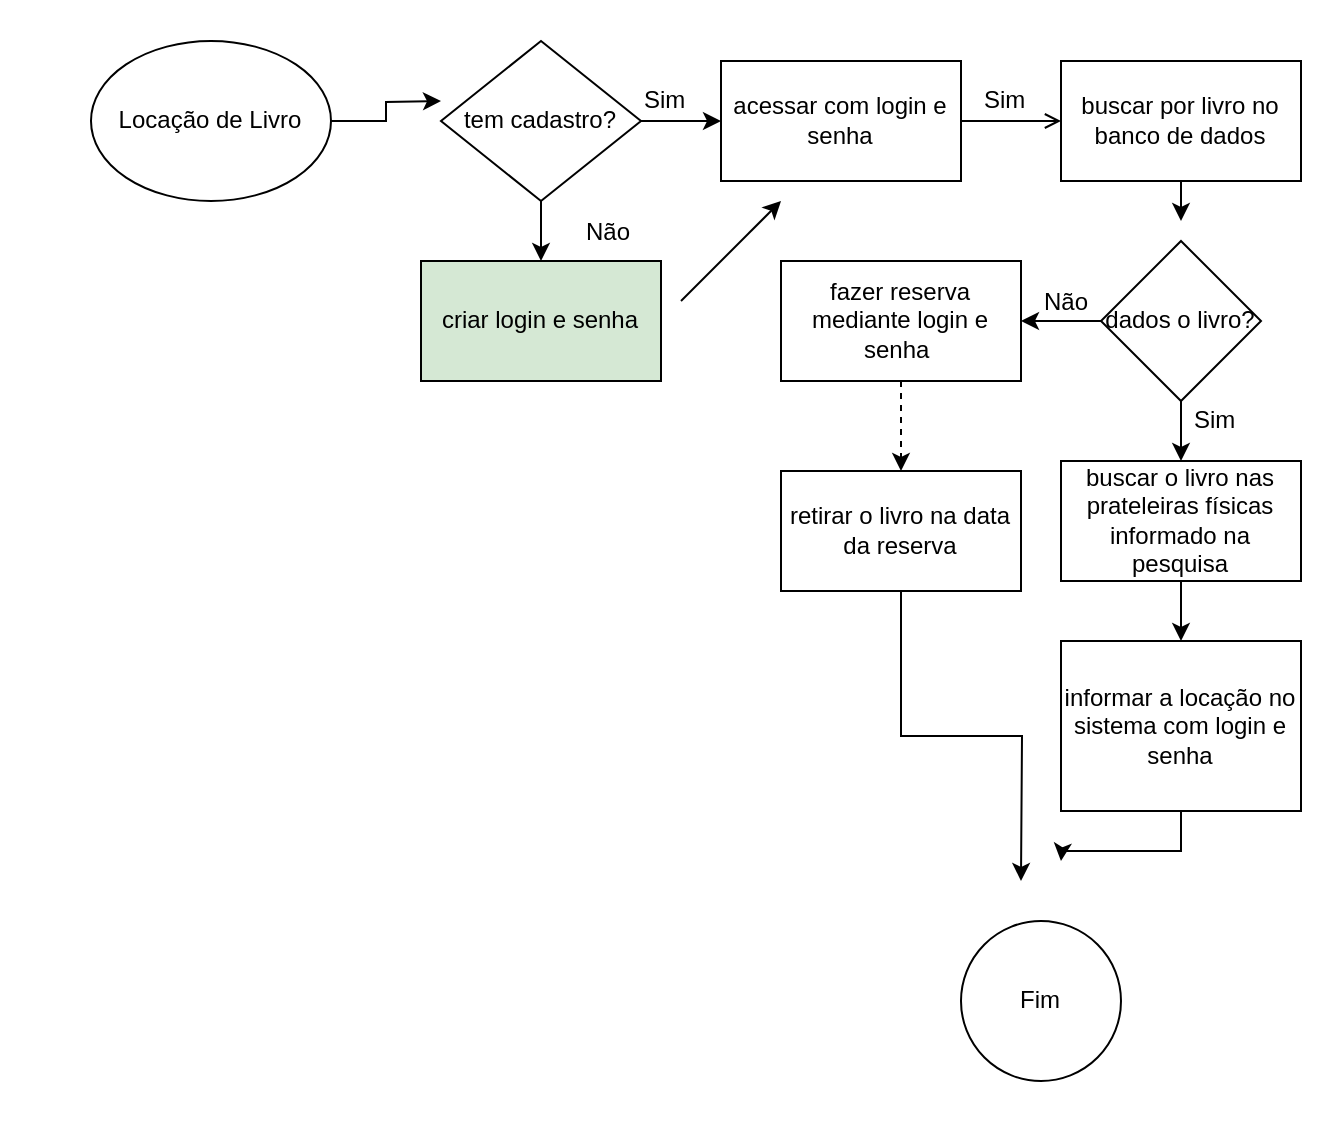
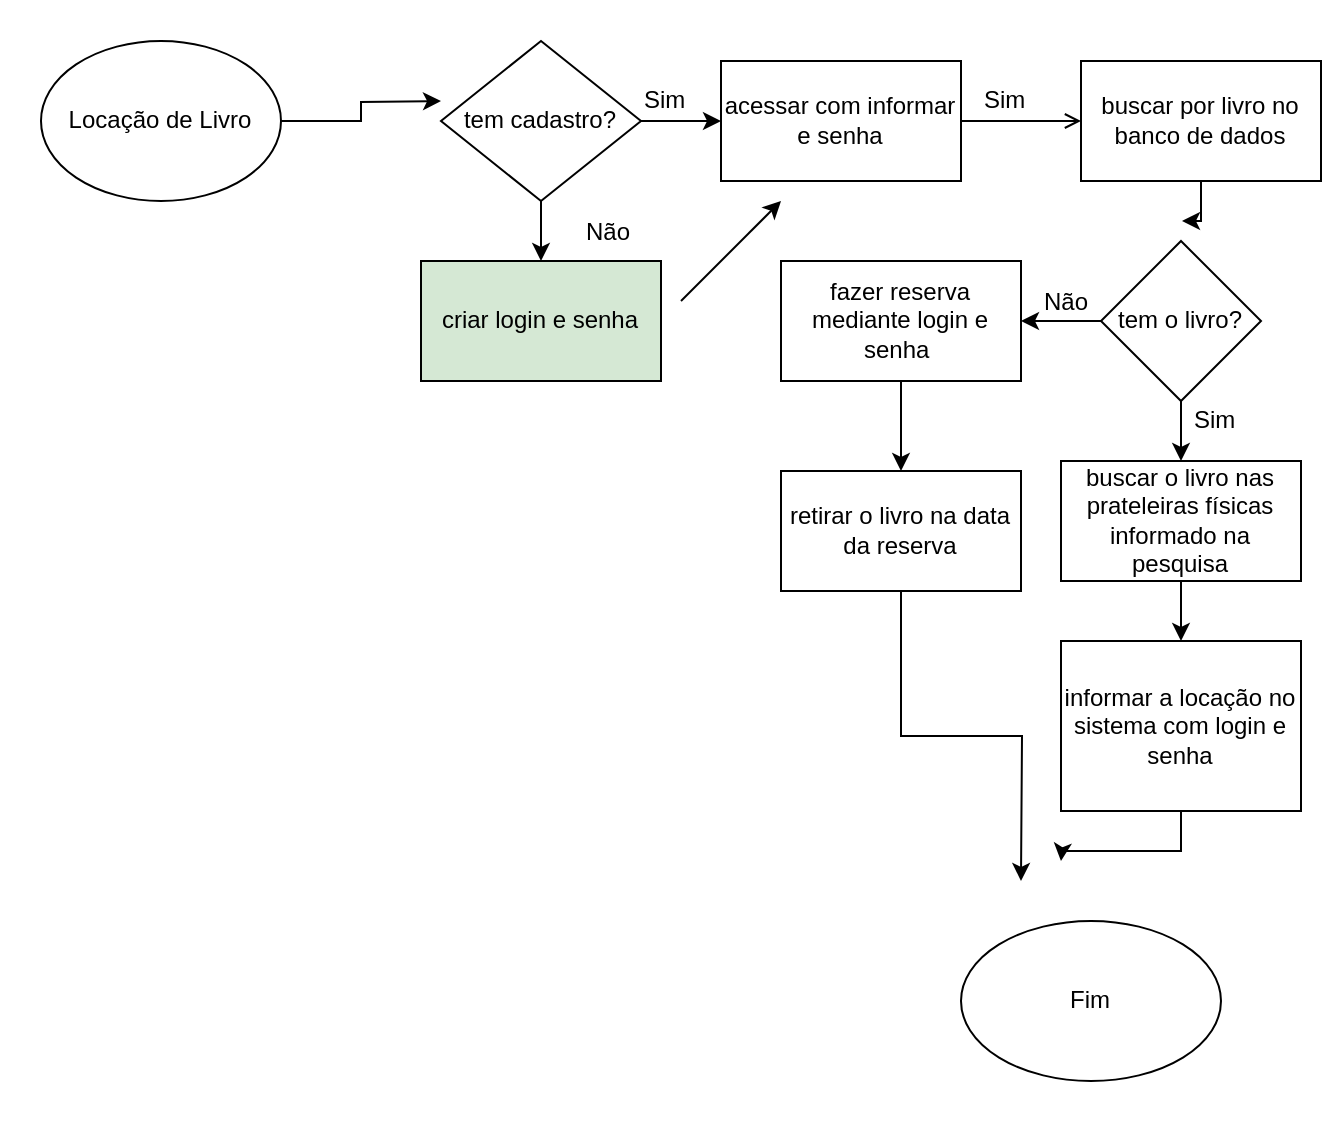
- <mxCell id="3" value="Locação de Livro" style="ellipse;whiteSpace=wrap;html=1;" vertex="1" parent="1"><mxGeometry x="45" y="20" width="120" height="80" as="geometry" /></mxCell>
+ <mxCell id="3" value="Locação de Livro" style="ellipse;whiteSpace=wrap;html=1;" vertex="1" parent="1"><mxGeometry x="20" y="20" width="120" height="80" as="geometry" /></mxCell>
- <mxCell id="8" value="acessar com login e senha" style="rounded=0;whiteSpace=wrap;html=1;" vertex="1" parent="1"><mxGeometry x="360" y="30" width="120" height="60" as="geometry" /></mxCell>
+ <mxCell id="8" value="acessar com informar e senha" style="rounded=0;whiteSpace=wrap;html=1;" vertex="1" parent="1"><mxGeometry x="360" y="30" width="120" height="60" as="geometry" /></mxCell>
- <mxCell id="10" value="buscar por livro no banco de dados" style="rounded=0;whiteSpace=wrap;html=1;" vertex="1" parent="1"><mxGeometry x="530" y="30" width="120" height="60" as="geometry" /></mxCell>
+ <mxCell id="10" value="buscar por livro no banco de dados" style="rounded=0;whiteSpace=wrap;html=1;" vertex="1" parent="1"><mxGeometry x="540" y="30" width="120" height="60" as="geometry" /></mxCell>
- <mxCell id="14" value="dados o livro?" style="rhombus;whiteSpace=wrap;html=1;" vertex="1" parent="1"><mxGeometry x="550" y="120" width="80" height="80" as="geometry" /></mxCell>
+ <mxCell id="14" value="tem o livro?" style="rhombus;whiteSpace=wrap;html=1;" vertex="1" parent="1"><mxGeometry x="550" y="120" width="80" height="80" as="geometry" /></mxCell>
- <mxCell id="19" value="" style="edgeStyle=orthogonalEdgeStyle;rounded=0;orthogonalLoop=1;jettySize=auto;html=1;dashed=1;" edge="1" parent="1" source="20" target="22"><mxGeometry relative="1" as="geometry" /></mxCell>
+ <mxCell id="19" value="" style="edgeStyle=orthogonalEdgeStyle;rounded=0;orthogonalLoop=1;jettySize=auto;html=1;" edge="1" parent="1" source="20" target="22"><mxGeometry relative="1" as="geometry" /></mxCell>
- <mxCell id="25" value="Fim" style="ellipse;whiteSpace=wrap;html=1;aspect=fixed;" vertex="1" parent="1"><mxGeometry x="480" y="460" width="80" height="80" as="geometry" /></mxCell>
+ <mxCell id="25" value="Fim" style="ellipse;whiteSpace=wrap;html=1;aspect=fixed;" vertex="1" parent="1"><mxGeometry x="480" y="460" width="130" height="80" as="geometry" /></mxCell>
